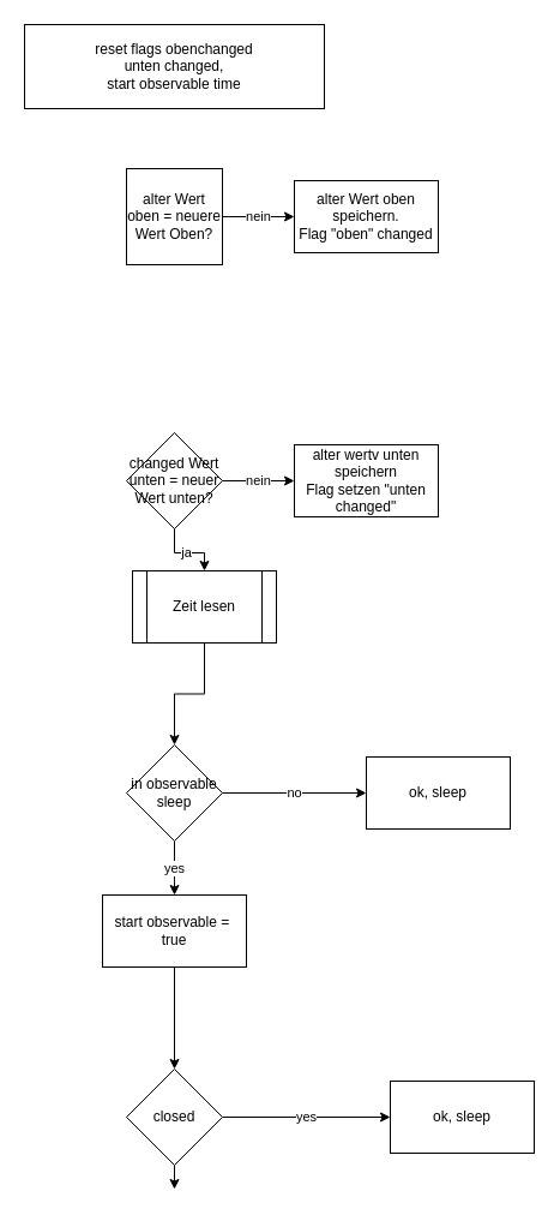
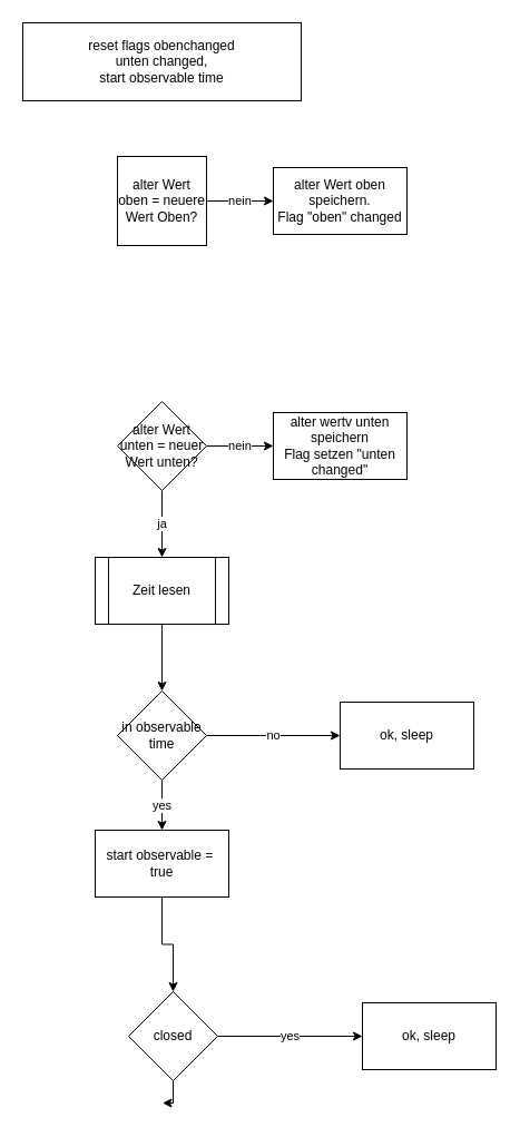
- <mxCell id="16" value="changed Wert unten = neuer Wert unten?" style="rhombus;whiteSpace=wrap;html=1;" vertex="1" parent="1"><mxGeometry x="105" y="360" width="80" height="80" as="geometry" /></mxCell>
+ <mxCell id="16" value="alter Wert unten = neuer Wert unten?" style="rhombus;whiteSpace=wrap;html=1;" vertex="1" parent="1"><mxGeometry x="105" y="360" width="80" height="80" as="geometry" /></mxCell>
- <mxCell id="3" value="Zeit lesen" style="shape=process;whiteSpace=wrap;html=1;backgroundOutline=1;" parent="1" vertex="1"><mxGeometry x="110" y="475" width="120" height="60" as="geometry" /></mxCell>
+ <mxCell id="3" value="Zeit lesen" style="shape=process;whiteSpace=wrap;html=1;backgroundOutline=1;" parent="1" vertex="1"><mxGeometry x="85" y="500" width="120" height="60" as="geometry" /></mxCell>
- <mxCell id="6" value="in observable sleep" style="rhombus;whiteSpace=wrap;html=1;" parent="1" vertex="1"><mxGeometry x="105" y="620" width="80" height="80" as="geometry" /></mxCell>
+ <mxCell id="6" value="in observable time" style="rhombus;whiteSpace=wrap;html=1;" parent="1" vertex="1"><mxGeometry x="105" y="620" width="80" height="80" as="geometry" /></mxCell>
- <mxCell id="10" value="closed" style="rhombus;whiteSpace=wrap;html=1;" parent="1" vertex="1"><mxGeometry x="105" y="890" width="80" height="80" as="geometry" /></mxCell>
+ <mxCell id="10" value="closed" style="rhombus;whiteSpace=wrap;html=1;" parent="1" vertex="1"><mxGeometry x="115" y="890" width="80" height="80" as="geometry" /></mxCell>
